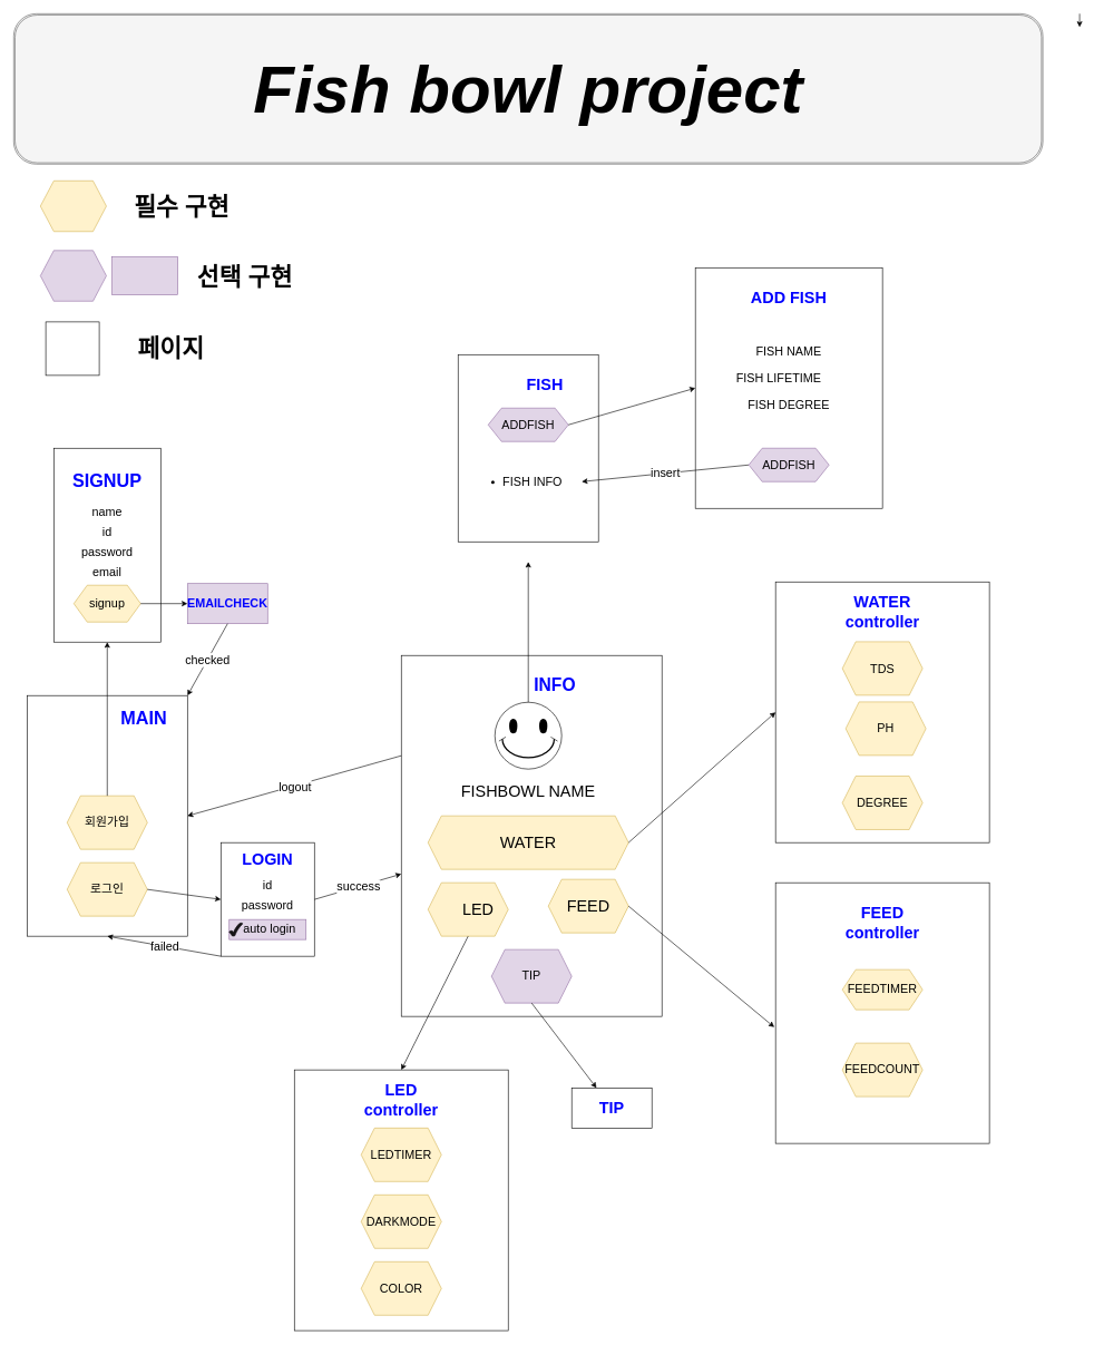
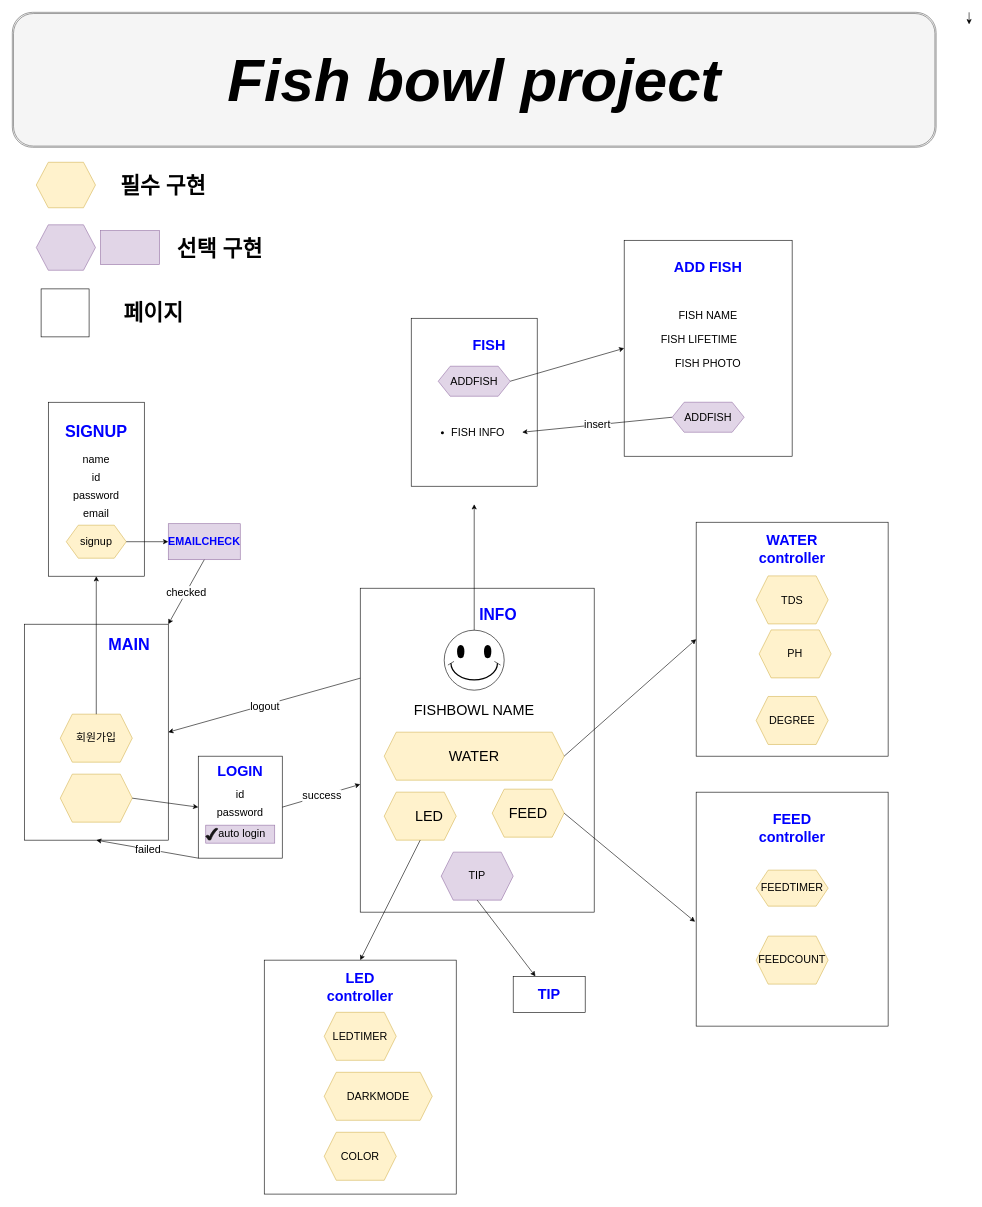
- <mxCell id="73" value="FISH DEGREE" style="text;html=1;strokeColor=none;fillColor=none;align=center;verticalAlign=middle;whiteSpace=wrap;rounded=0;fontSize=18;" vertex="1" parent="1"><mxGeometry x="1095" y="590" width="170" height="30" as="geometry" /></mxCell>
+ <mxCell id="73" value="FISH PHOTO" style="text;html=1;strokeColor=none;fillColor=none;align=center;verticalAlign=middle;whiteSpace=wrap;rounded=0;fontSize=18;" vertex="1" parent="1"><mxGeometry x="1095" y="590" width="170" height="30" as="geometry" /></mxCell>
- <mxCell id="7" value="로그인" style="text;html=1;strokeColor=none;fillColor=none;align=center;verticalAlign=middle;whiteSpace=wrap;rounded=0;fontSize=18;" vertex="1" parent="1"><mxGeometry x="120" y="1315" width="80" height="30" as="geometry" /></mxCell>
- <mxCell id="54" value="DARKMODE" style="shape=hexagon;perimeter=hexagonPerimeter2;whiteSpace=wrap;html=1;fixedSize=1;fontSize=18;fillColor=#fff2cc;strokeColor=#d6b656;" vertex="1" parent="1"><mxGeometry x="540" y="1787" width="120" height="80" as="geometry" /></mxCell>
+ <mxCell id="54" value="DARKMODE" style="shape=hexagon;perimeter=hexagonPerimeter2;whiteSpace=wrap;html=1;fixedSize=1;fontSize=18;fillColor=#fff2cc;strokeColor=#d6b656;" vertex="1" parent="1"><mxGeometry x="540" y="1787" width="180" height="80" as="geometry" /></mxCell>
